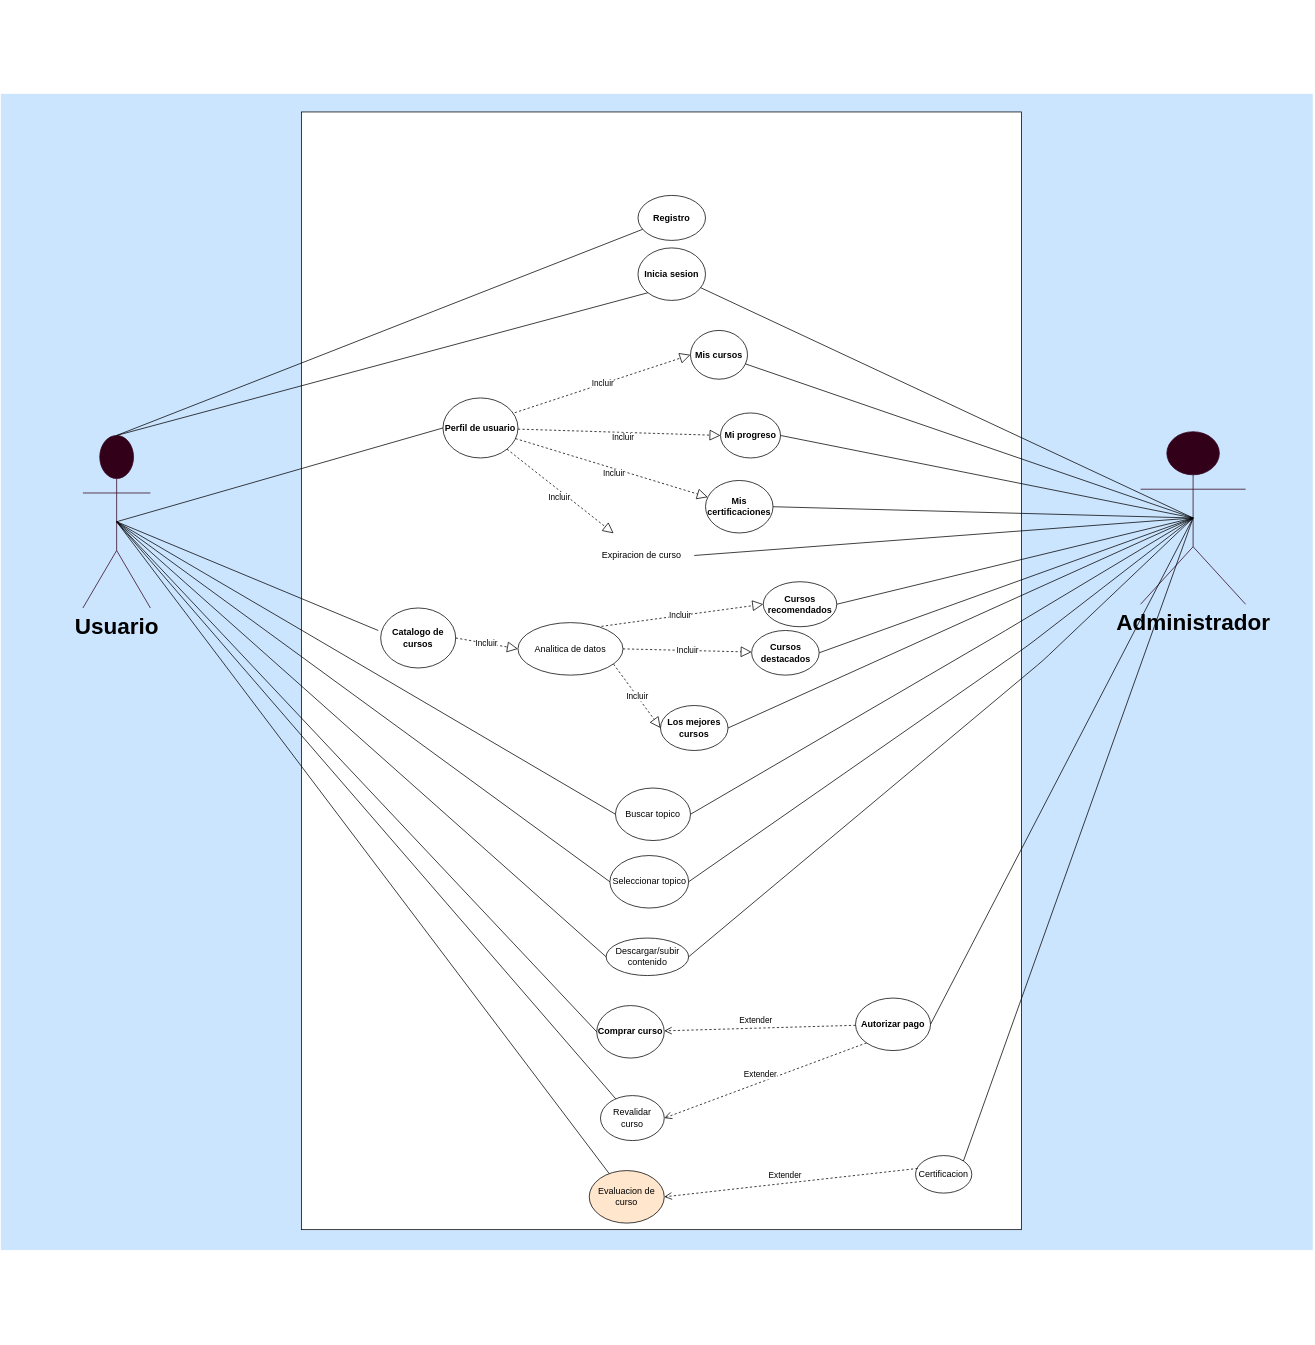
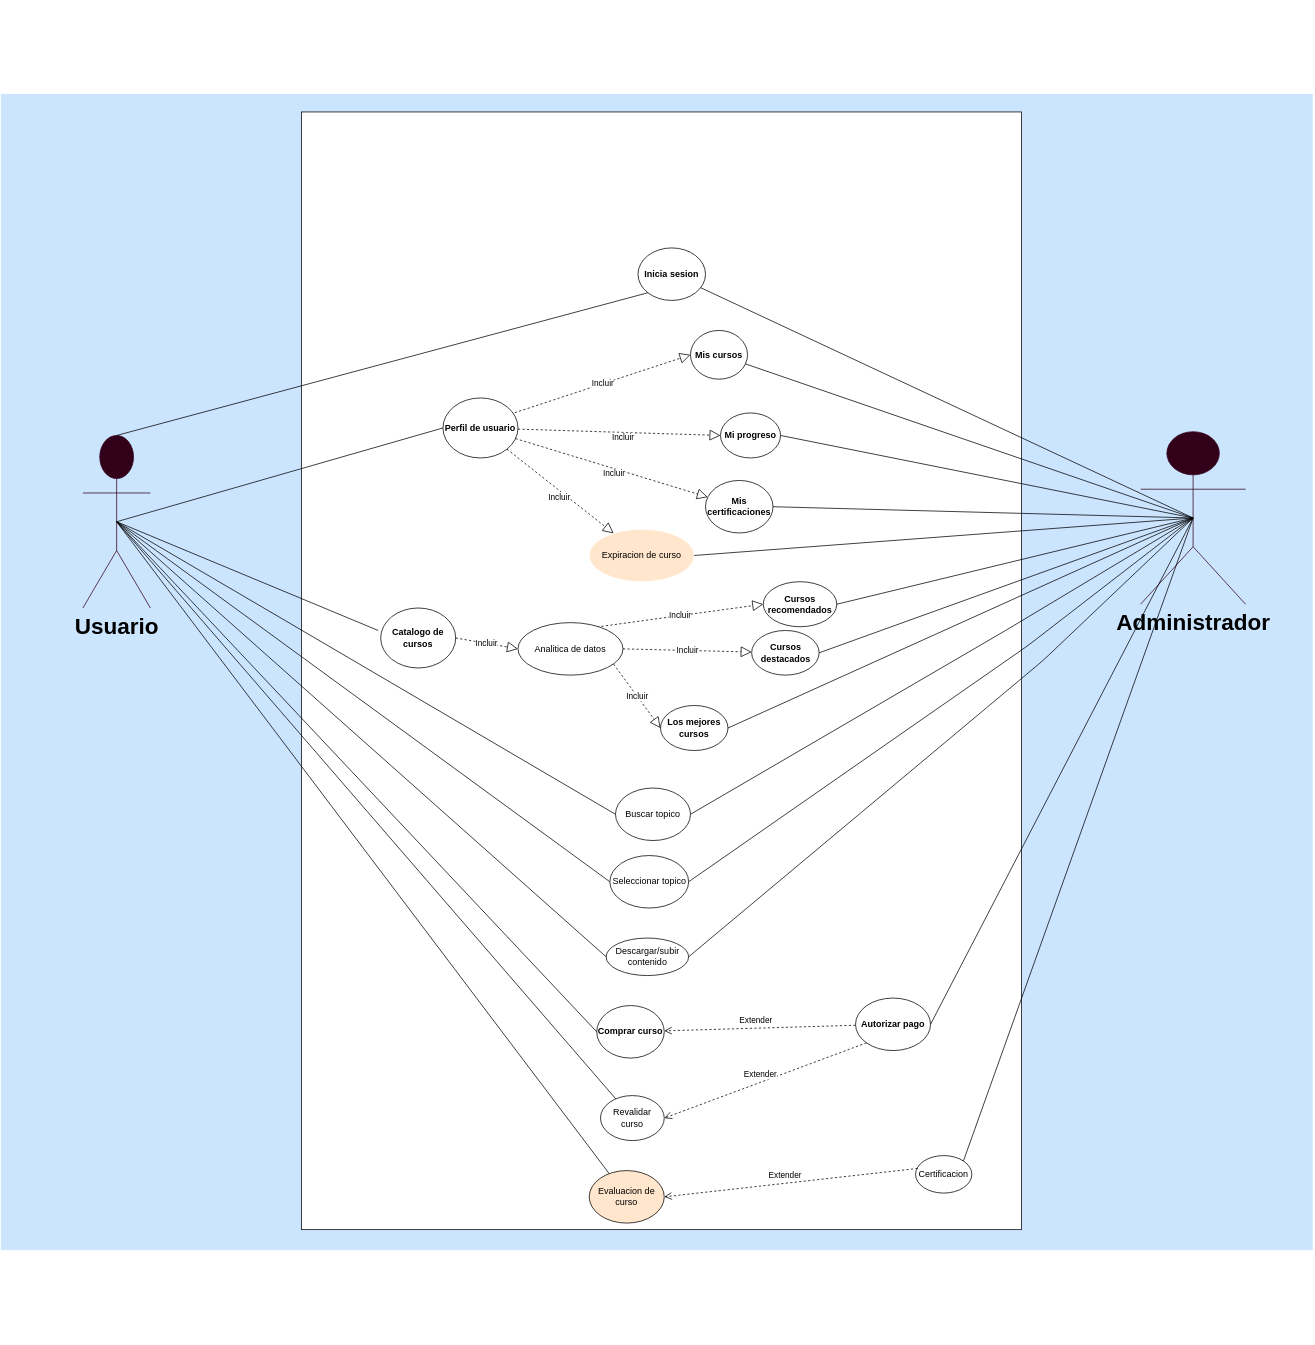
- <mxCell id="5" value="&lt;b&gt;Registro&lt;/b&gt;" style="ellipse;whiteSpace=wrap;html=1;" parent="1" vertex="1"><mxGeometry x="767" y="260" width="90" height="60" as="geometry" /></mxCell>
- <mxCell id="14" value="" style="endArrow=none;html=1;exitX=0.5;exitY=0;exitDx=0;exitDy=0;exitPerimeter=0;" parent="1" source="4" target="5" edge="1"><mxGeometry width="50" height="50" relative="1" as="geometry"><mxPoint x="1277" y="590" as="sourcePoint" /><mxPoint x="1327" y="540" as="targetPoint" /></mxGeometry></mxCell>
- <mxCell id="38" value="Expiracion de curso" style="ellipse;whiteSpace=wrap;html=1;strokeColor=#FFFFFF;" parent="1" vertex="1"><mxGeometry x="702" y="705" width="140" height="70" as="geometry" /></mxCell>
+ <mxCell id="38" value="Expiracion de curso" style="ellipse;whiteSpace=wrap;html=1;strokeColor=#FFFFFF;fillColor=#ffe6cc;" parent="1" vertex="1"><mxGeometry x="702" y="705" width="140" height="70" as="geometry" /></mxCell>
